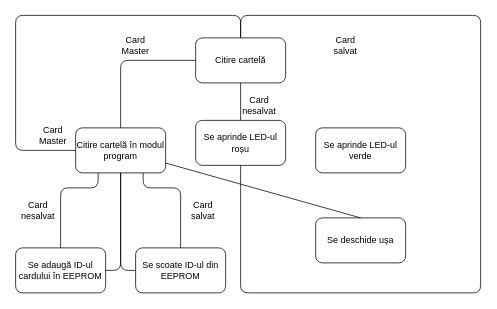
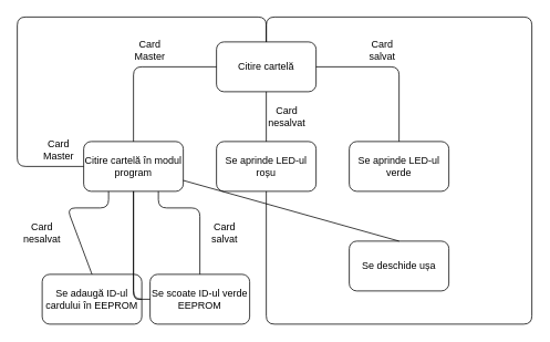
+ <mxCell id="10" value="" style="endArrow=none;html=1;entryX=1;entryY=0.5;entryDx=0;entryDy=0;exitX=0.5;exitY=0;exitDx=0;exitDy=0;" edge="1" parent="1" source="7" target="2"><mxGeometry width="50" height="50" relative="1" as="geometry"><mxPoint x="300" y="360" as="sourcePoint" /><mxPoint x="350" y="310" as="targetPoint" /><Array as="points"><mxPoint x="480" y="80" /></Array></mxGeometry></mxCell>
- <mxCell id="6" value="Se aprinde LED-ul roșu" style="rounded=1;whiteSpace=wrap;html=1;" vertex="1" parent="1"><mxGeometry x="260" y="160" width="120" height="60" as="geometry" /></mxCell>
+ <mxCell id="6" value="Se aprinde LED-ul roșu" style="rounded=1;whiteSpace=wrap;html=1;" vertex="1" parent="1"><mxGeometry x="260" y="170" width="120" height="60" as="geometry" /></mxCell>
- <mxCell id="14" value="Se adaugă ID-ul cardului în EEPROM" style="rounded=1;whiteSpace=wrap;html=1;" vertex="1" parent="1"><mxGeometry x="20" y="330" width="120" height="60" as="geometry" /></mxCell>
+ <mxCell id="14" value="Se adaugă ID-ul cardului în EEPROM" style="rounded=1;whiteSpace=wrap;html=1;" vertex="1" parent="1"><mxGeometry x="50" y="330" width="120" height="60" as="geometry" /></mxCell>
- <mxCell id="19" value="Se scoate ID-ul din EEPROM" style="rounded=1;whiteSpace=wrap;html=1;" vertex="1" parent="1"><mxGeometry x="180" y="330" width="120" height="60" as="geometry" /></mxCell>
+ <mxCell id="19" value="Se scoate ID-ul verde EEPROM" style="rounded=1;whiteSpace=wrap;html=1;" vertex="1" parent="1"><mxGeometry x="180" y="330" width="120" height="60" as="geometry" /></mxCell>
